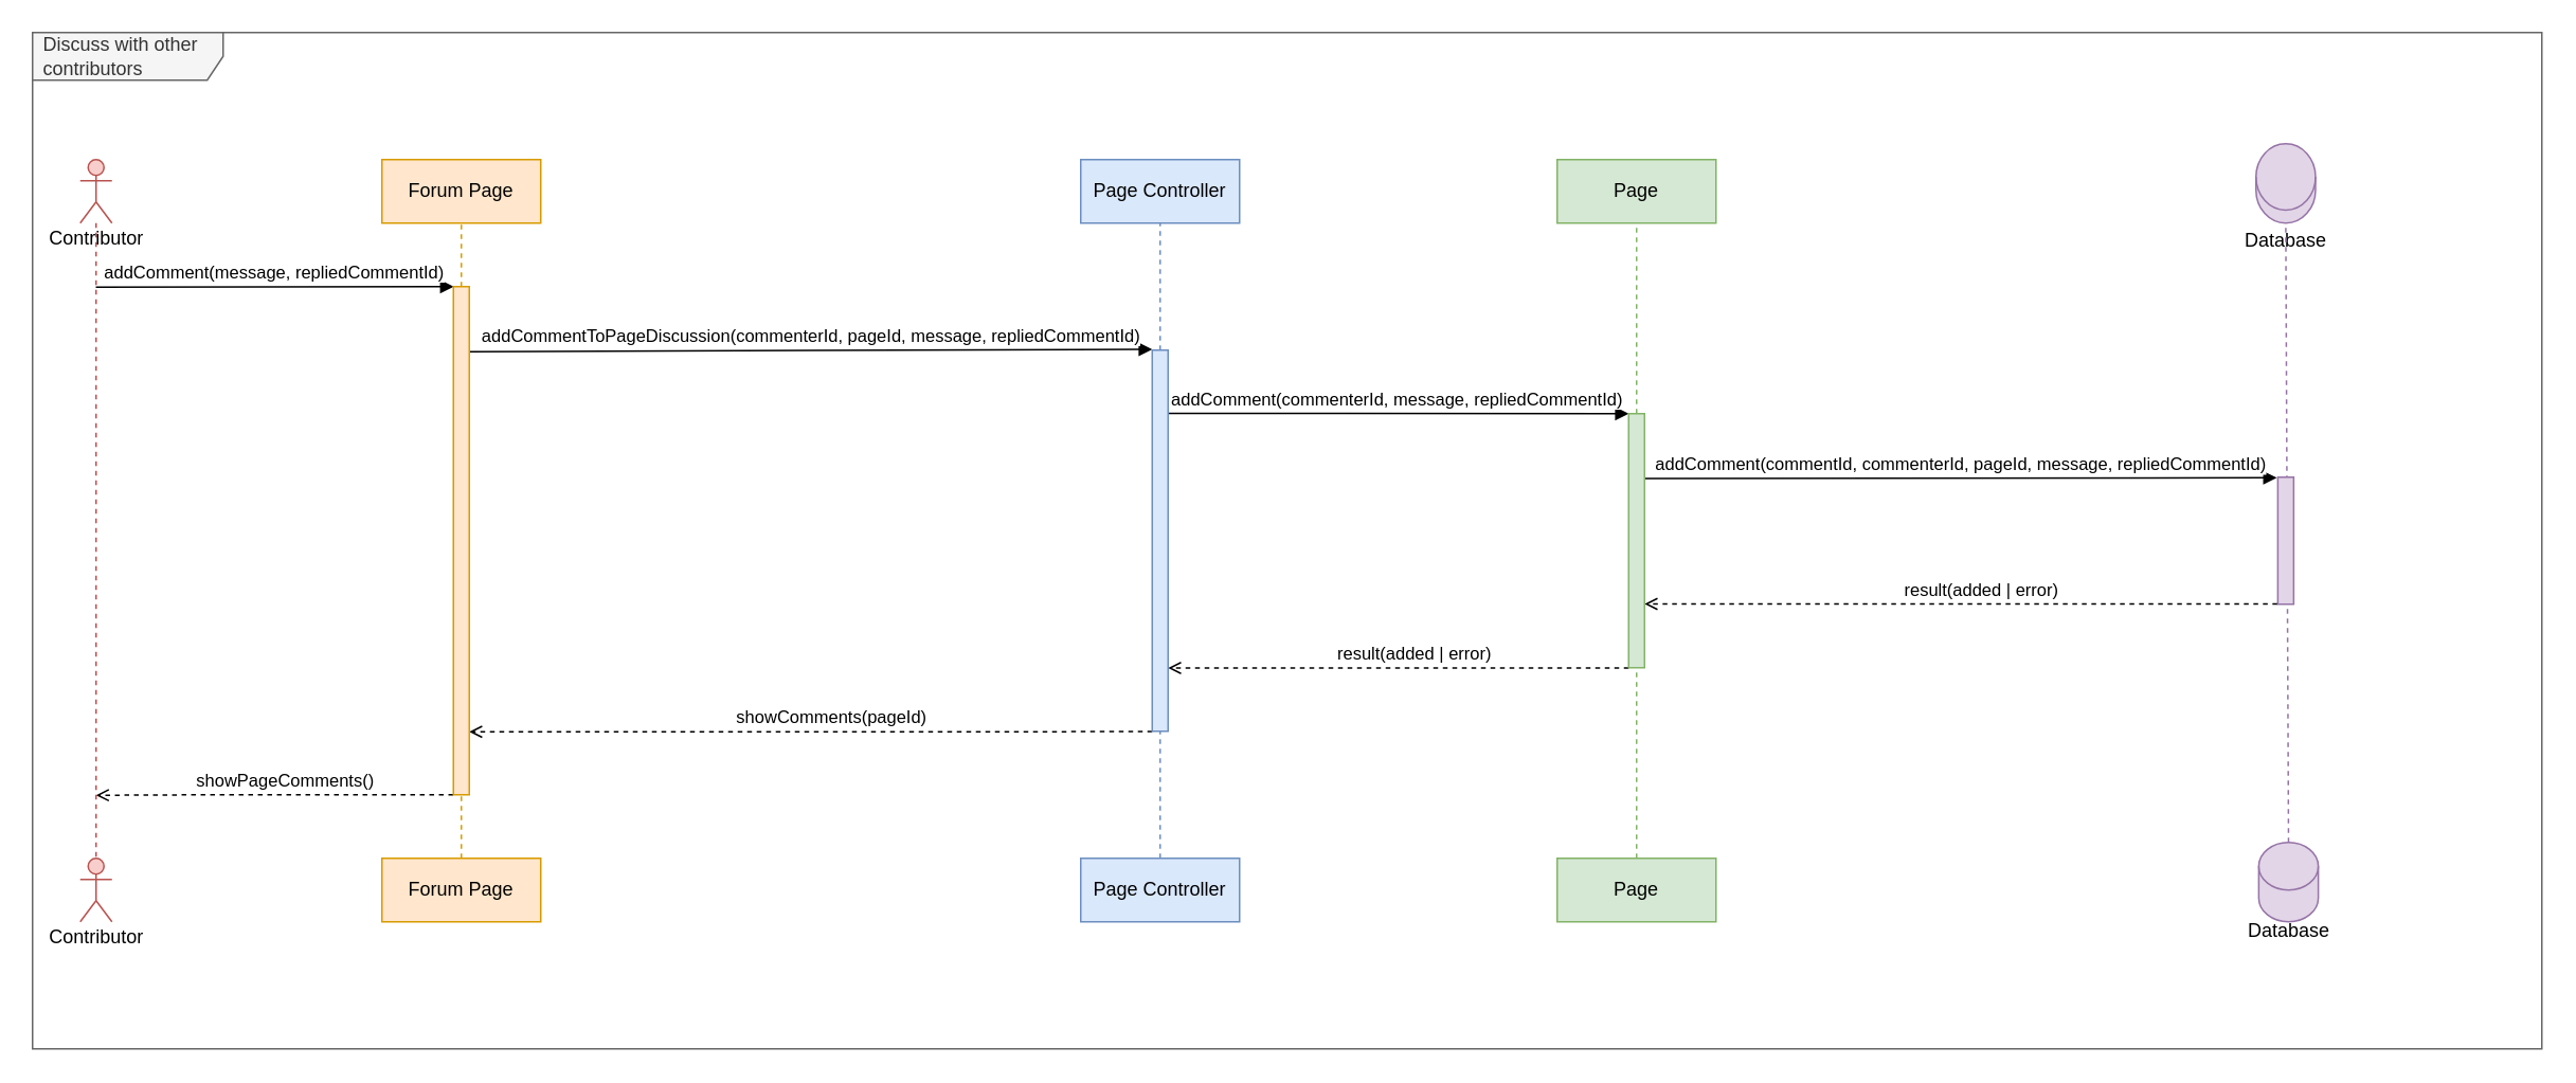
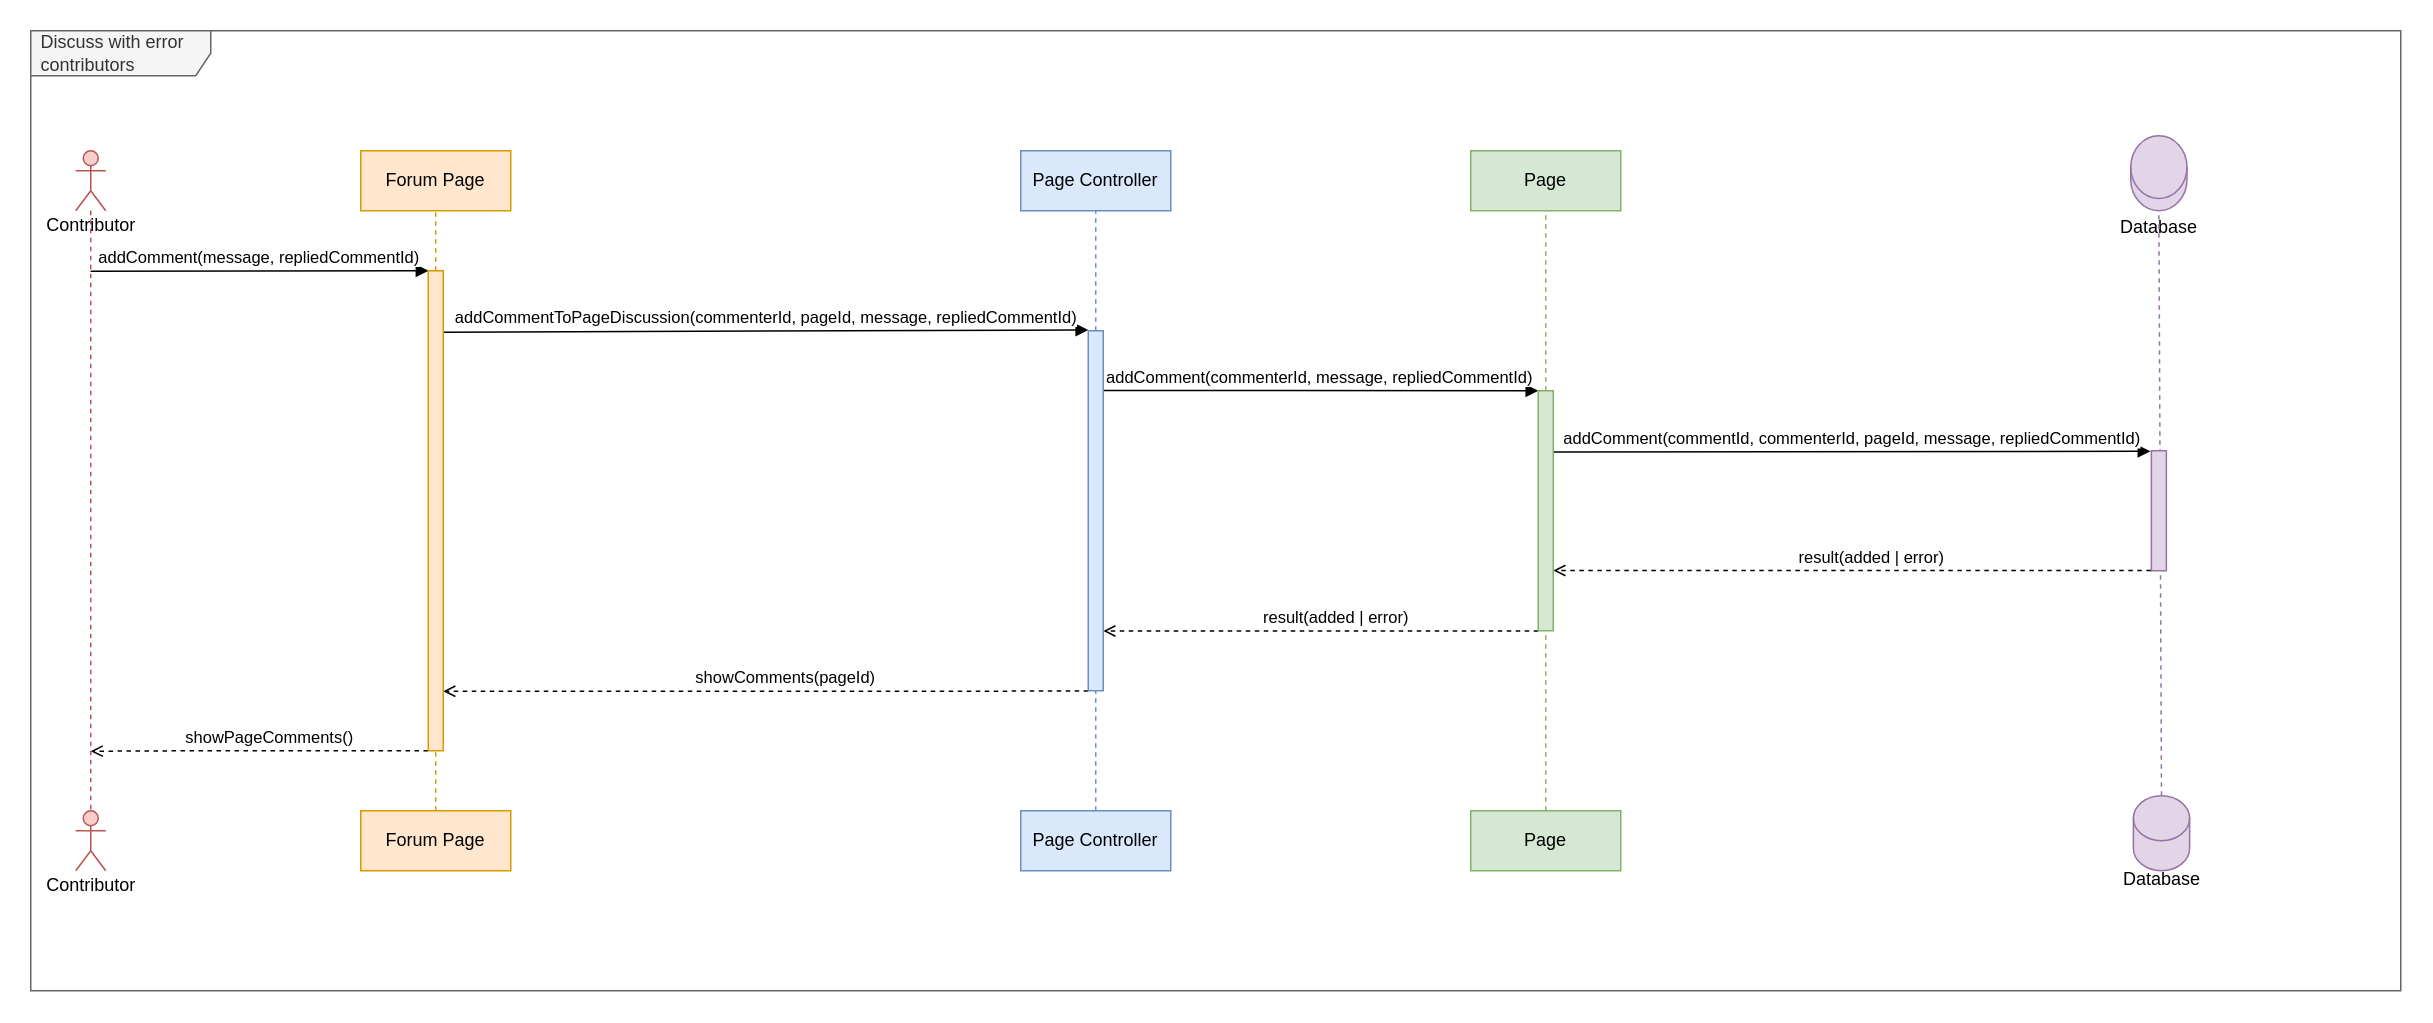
- <mxCell id="2" value="Discuss with other contributors" style="shape=umlFrame;whiteSpace=wrap;html=1;width=120;height=30;boundedLbl=1;verticalAlign=middle;align=left;spacingLeft=5;fillColor=#f5f5f5;fontColor=#333333;strokeColor=#666666;" parent="1" vertex="1"><mxGeometry x="20" y="20" width="1580" height="640" as="geometry" /></mxCell>
+ <mxCell id="2" value="Discuss with error contributors" style="shape=umlFrame;whiteSpace=wrap;html=1;width=120;height=30;boundedLbl=1;verticalAlign=middle;align=left;spacingLeft=5;fillColor=#f5f5f5;fontColor=#333333;strokeColor=#666666;" parent="1" vertex="1"><mxGeometry x="20" y="20" width="1580" height="640" as="geometry" /></mxCell>
